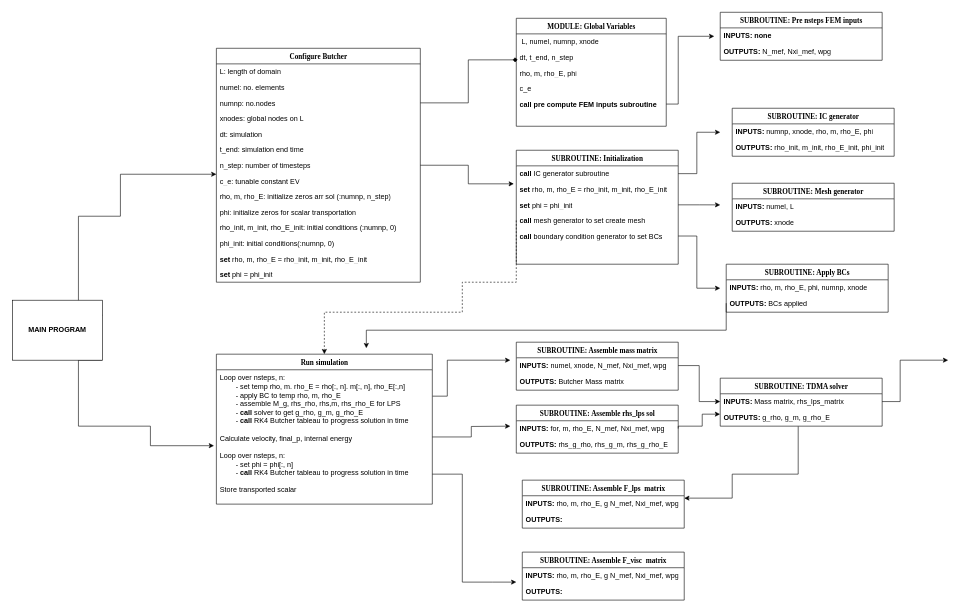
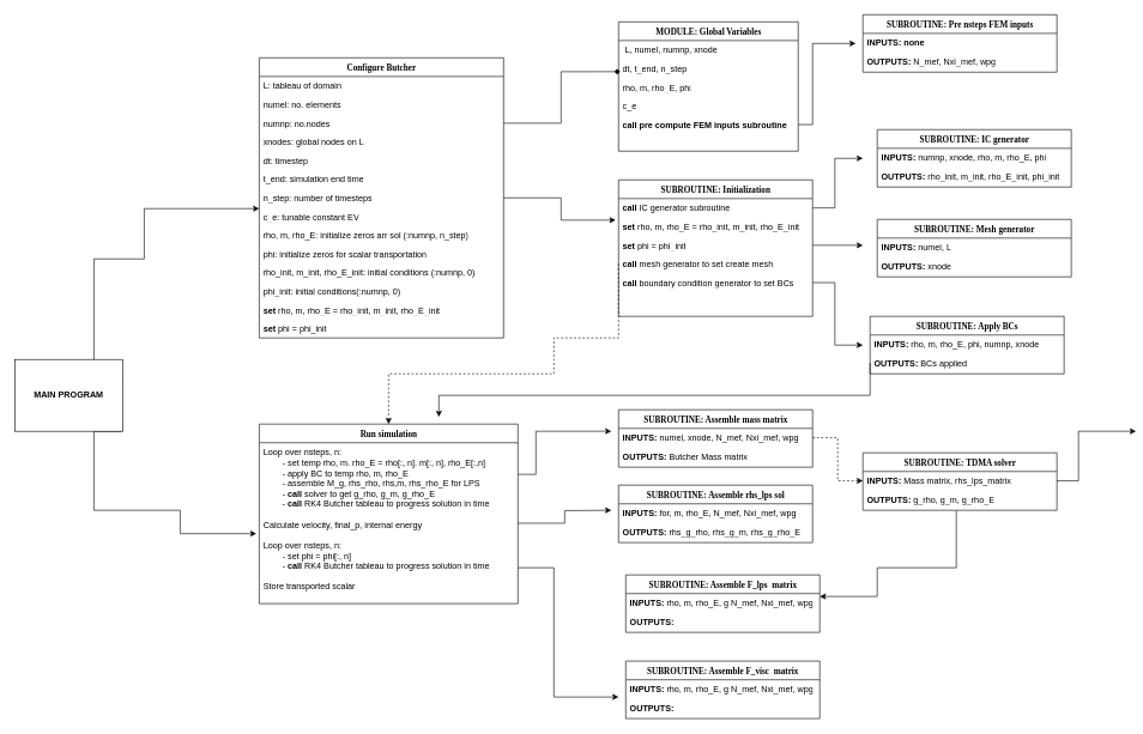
- <mxCell id="3" value="L: length of domain" style="text;html=1;strokeColor=none;fillColor=none;align=left;verticalAlign=top;spacingLeft=4;spacingRight=4;whiteSpace=wrap;overflow=hidden;rotatable=0;points=[[0,0.5],[1,0.5]];portConstraint=eastwest;" parent="2" vertex="1"><mxGeometry y="26" width="340" height="26" as="geometry" /></mxCell>
+ <mxCell id="3" value="L: tableau of domain" style="text;html=1;strokeColor=none;fillColor=none;align=left;verticalAlign=top;spacingLeft=4;spacingRight=4;whiteSpace=wrap;overflow=hidden;rotatable=0;points=[[0,0.5],[1,0.5]];portConstraint=eastwest;" parent="2" vertex="1"><mxGeometry y="26" width="340" height="26" as="geometry" /></mxCell>
- <mxCell id="7" value="dt: simulation" style="text;html=1;strokeColor=none;fillColor=none;align=left;verticalAlign=top;spacingLeft=4;spacingRight=4;whiteSpace=wrap;overflow=hidden;rotatable=0;points=[[0,0.5],[1,0.5]];portConstraint=eastwest;" parent="2" vertex="1"><mxGeometry y="130" width="340" height="26" as="geometry" /></mxCell>
+ <mxCell id="7" value="dt: timestep" style="text;html=1;strokeColor=none;fillColor=none;align=left;verticalAlign=top;spacingLeft=4;spacingRight=4;whiteSpace=wrap;overflow=hidden;rotatable=0;points=[[0,0.5],[1,0.5]];portConstraint=eastwest;" parent="2" vertex="1"><mxGeometry y="130" width="340" height="26" as="geometry" /></mxCell>
- <mxCell id="67" style="edgeStyle=orthogonalEdgeStyle;rounded=0;orthogonalLoop=1;jettySize=auto;html=1;exitX=1;exitY=0.5;exitDx=0;exitDy=0;" edge="1" parent="1" source="51" target="65"><mxGeometry relative="1" as="geometry" /></mxCell>
+ <mxCell id="67" style="edgeStyle=orthogonalEdgeStyle;rounded=0;orthogonalLoop=1;jettySize=auto;html=1;exitX=1;exitY=0.5;exitDx=0;exitDy=0;dashed=1;" edge="1" parent="1" source="51" target="65"><mxGeometry relative="1" as="geometry" /></mxCell>
- <mxCell id="68" style="edgeStyle=orthogonalEdgeStyle;rounded=0;orthogonalLoop=1;jettySize=auto;html=1;exitX=1;exitY=0.5;exitDx=0;exitDy=0;entryX=-0.001;entryY=0.308;entryDx=0;entryDy=0;entryPerimeter=0;" edge="1" parent="1" source="57" target="66"><mxGeometry relative="1" as="geometry"><mxPoint x="1170" y="690" as="targetPoint" /><Array as="points"><mxPoint x="1130" y="710" /><mxPoint x="1170" y="710" /><mxPoint x="1170" y="690" /></Array></mxGeometry></mxCell>
